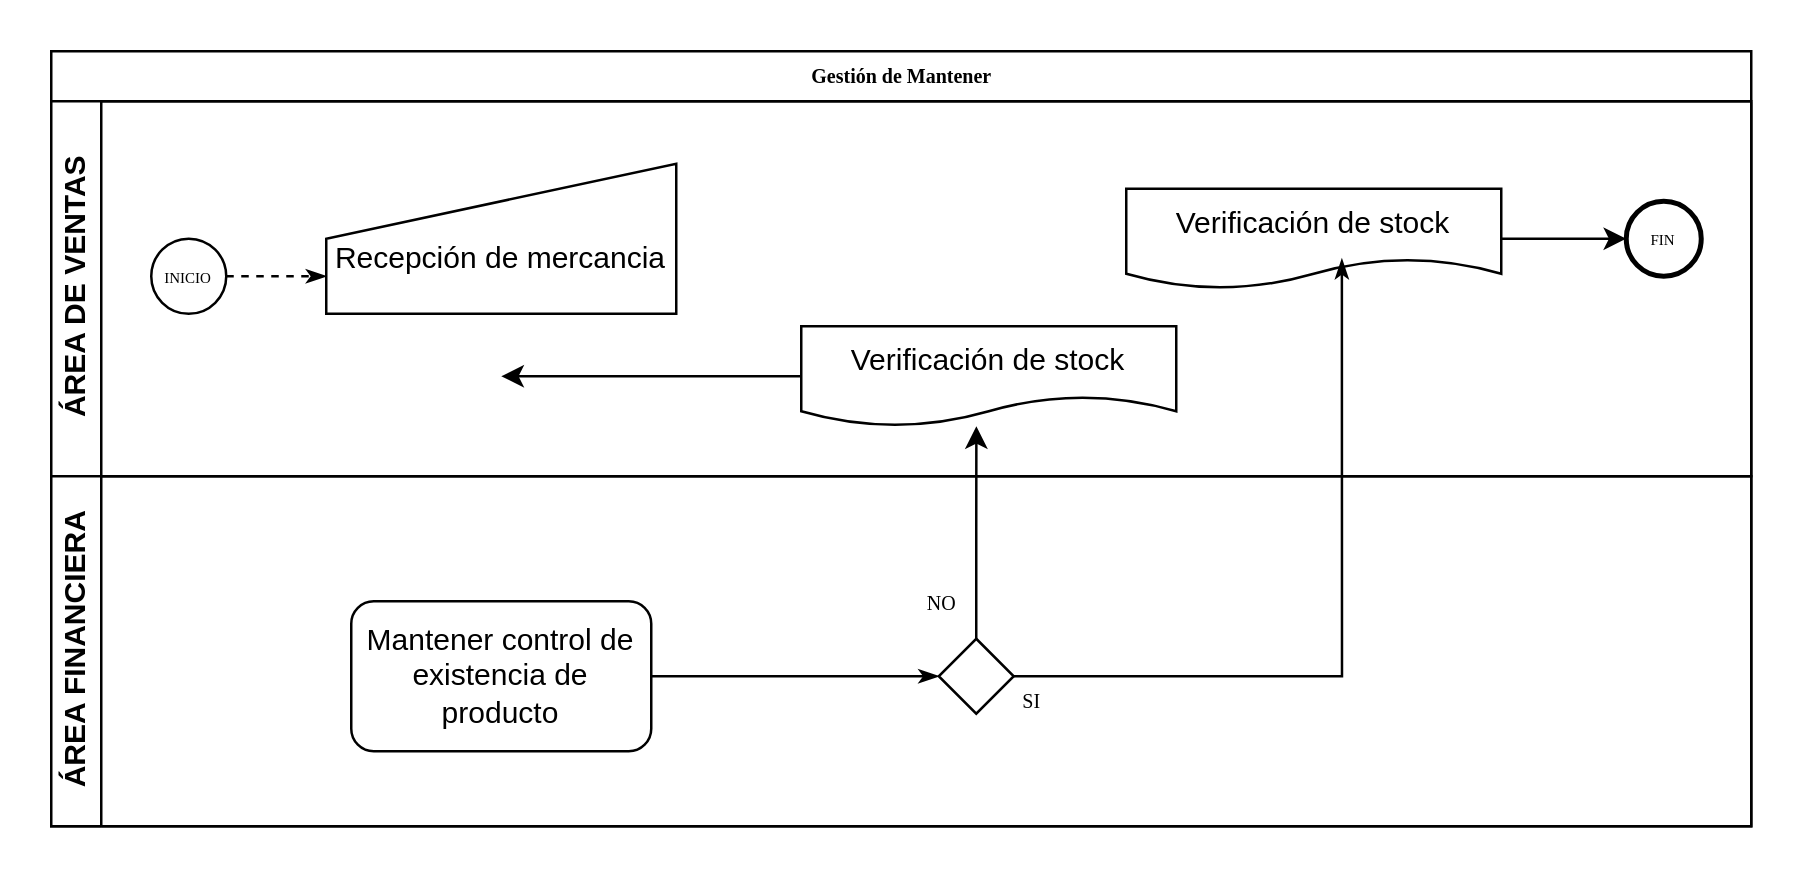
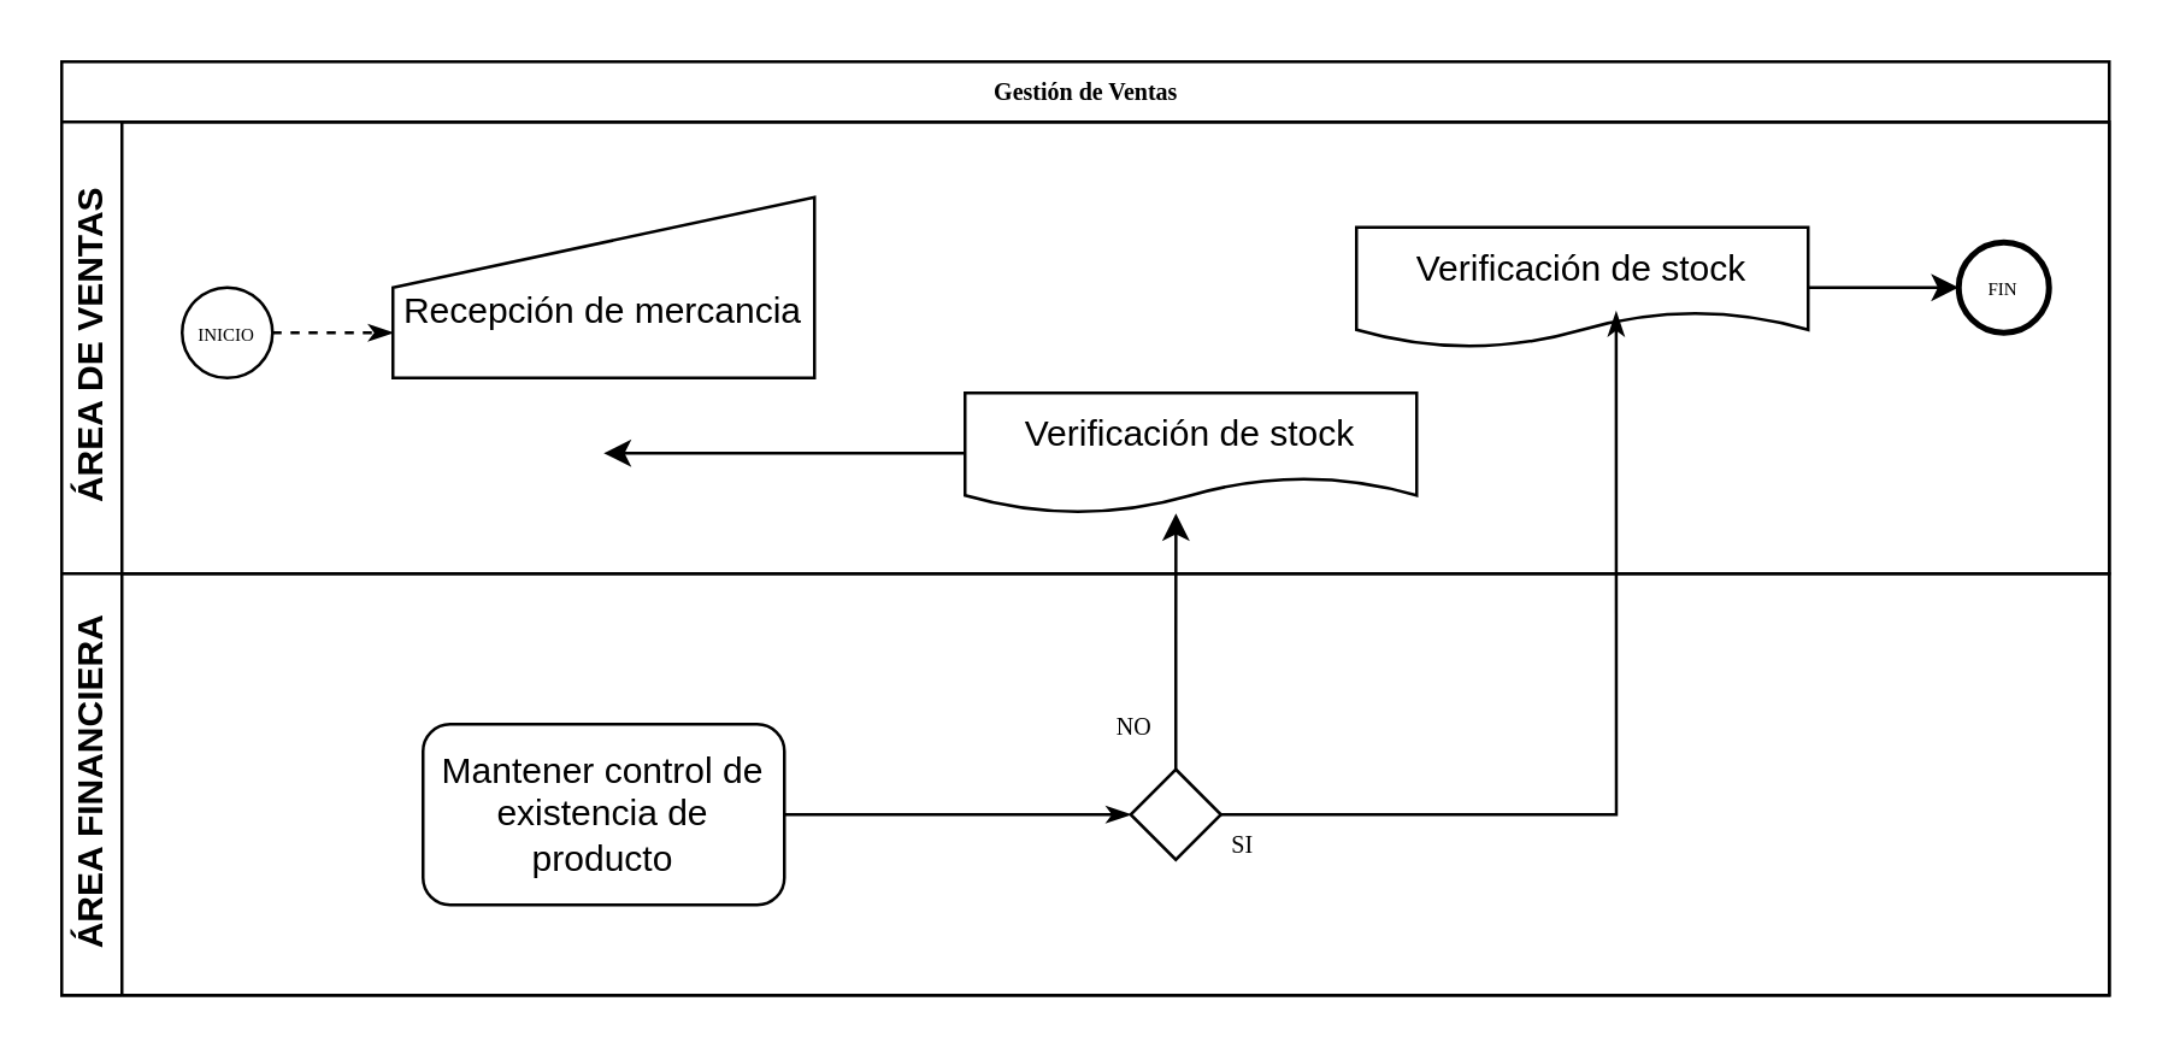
- <mxCell id="2" value="Gestión de Mantener" style="swimlane;html=1;childLayout=stackLayout;horizontal=1;startSize=20;horizontalStack=0;rounded=0;shadow=0;labelBackgroundColor=none;strokeWidth=1;fontFamily=Verdana;fontSize=8;align=center;" parent="1" vertex="1"><mxGeometry x="20" y="20" width="680" height="310" as="geometry" /></mxCell>
+ <mxCell id="2" value="Gestión de Ventas" style="swimlane;html=1;childLayout=stackLayout;horizontal=1;startSize=20;horizontalStack=0;rounded=0;shadow=0;labelBackgroundColor=none;strokeWidth=1;fontFamily=Verdana;fontSize=8;align=center;" parent="1" vertex="1"><mxGeometry x="20" y="20" width="680" height="310" as="geometry" /></mxCell>
